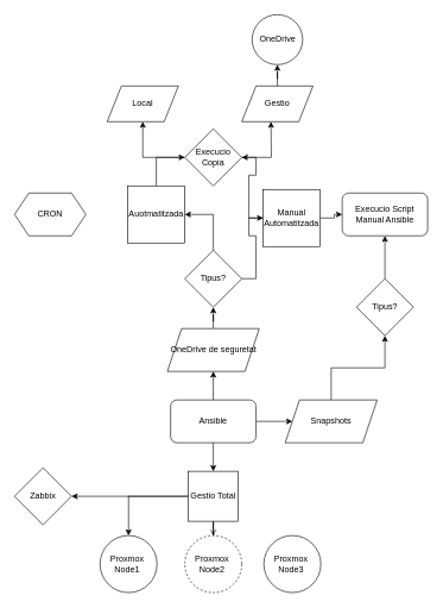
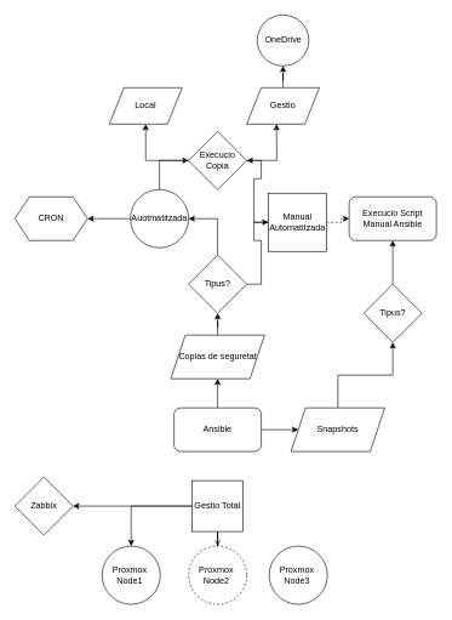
+ <mxCell id="19" style="edgeStyle=orthogonalEdgeStyle;rounded=0;orthogonalLoop=1;jettySize=auto;html=1;entryX=1;entryY=0.5;entryDx=0;entryDy=0;" edge="1" parent="1" source="21" target="25"><mxGeometry relative="1" as="geometry" /></mxCell>
- <mxCell id="21" value="Auotmatitzada" style="whiteSpace=wrap;html=1;aspect=fixed;" vertex="1" parent="1"><mxGeometry x="179" y="260" width="80" height="80" as="geometry" /></mxCell>
+ <mxCell id="21" value="Auotmatitzada" style="ellipse;whiteSpace=wrap;html=1;aspect=fixed;" vertex="1" parent="1"><mxGeometry x="179" y="260" width="80" height="80" as="geometry" /></mxCell>
- <mxCell id="23" style="edgeStyle=orthogonalEdgeStyle;rounded=0;orthogonalLoop=1;jettySize=auto;html=1;entryX=0;entryY=0.5;entryDx=0;entryDy=0;" edge="1" parent="1" source="24" target="29"><mxGeometry relative="1" as="geometry" /></mxCell>
+ <mxCell id="23" style="edgeStyle=orthogonalEdgeStyle;rounded=0;orthogonalLoop=1;jettySize=auto;html=1;entryX=0;entryY=0.5;entryDx=0;entryDy=0;dashed=1;" edge="1" parent="1" source="24" target="29"><mxGeometry relative="1" as="geometry" /></mxCell>
- <mxCell id="15" value="OneDrive de seguretat" style="shape=parallelogram;perimeter=parallelogramPerimeter;whiteSpace=wrap;html=1;fixedSize=1;" vertex="1" parent="1"><mxGeometry x="234.5" y="460" width="129" height="60" as="geometry" /></mxCell>
+ <mxCell id="15" value="Copias de seguretat" style="shape=parallelogram;perimeter=parallelogramPerimeter;whiteSpace=wrap;html=1;fixedSize=1;" vertex="1" parent="1"><mxGeometry x="234.5" y="460" width="129" height="60" as="geometry" /></mxCell>
- <mxCell id="2" style="edgeStyle=orthogonalEdgeStyle;rounded=0;orthogonalLoop=1;jettySize=auto;html=1;entryX=0.5;entryY=0;entryDx=0;entryDy=0;" edge="1" parent="1" source="5" target="12"><mxGeometry relative="1" as="geometry" /></mxCell>
